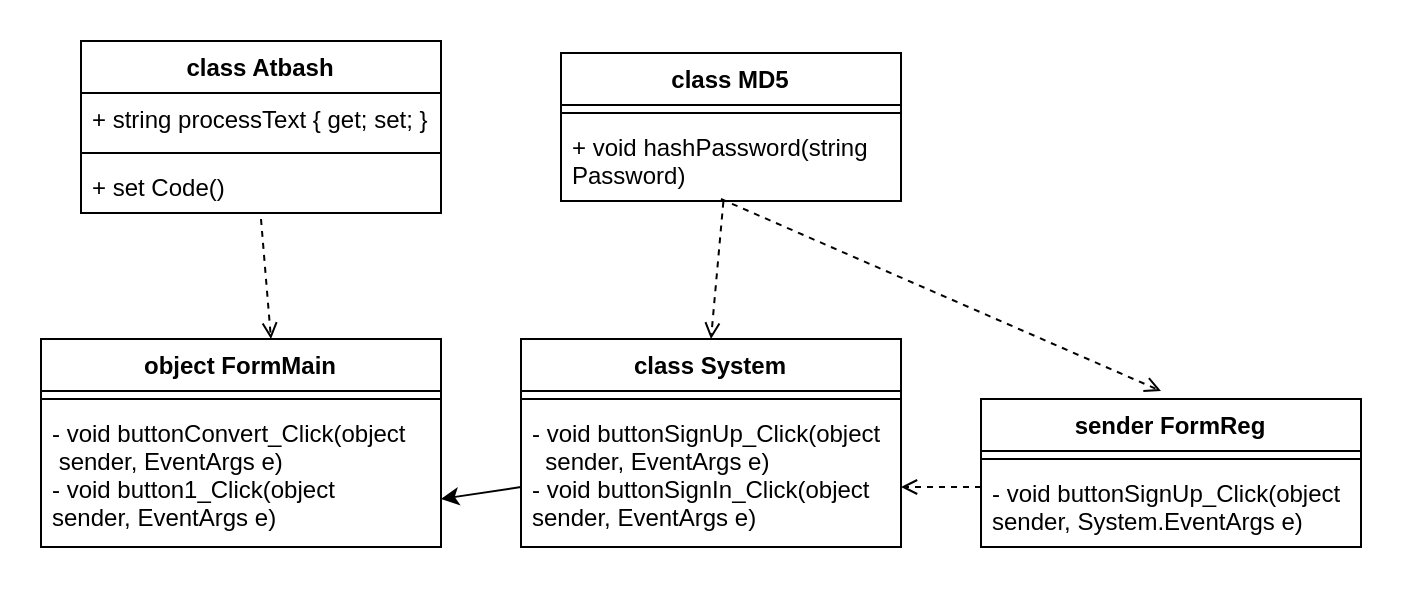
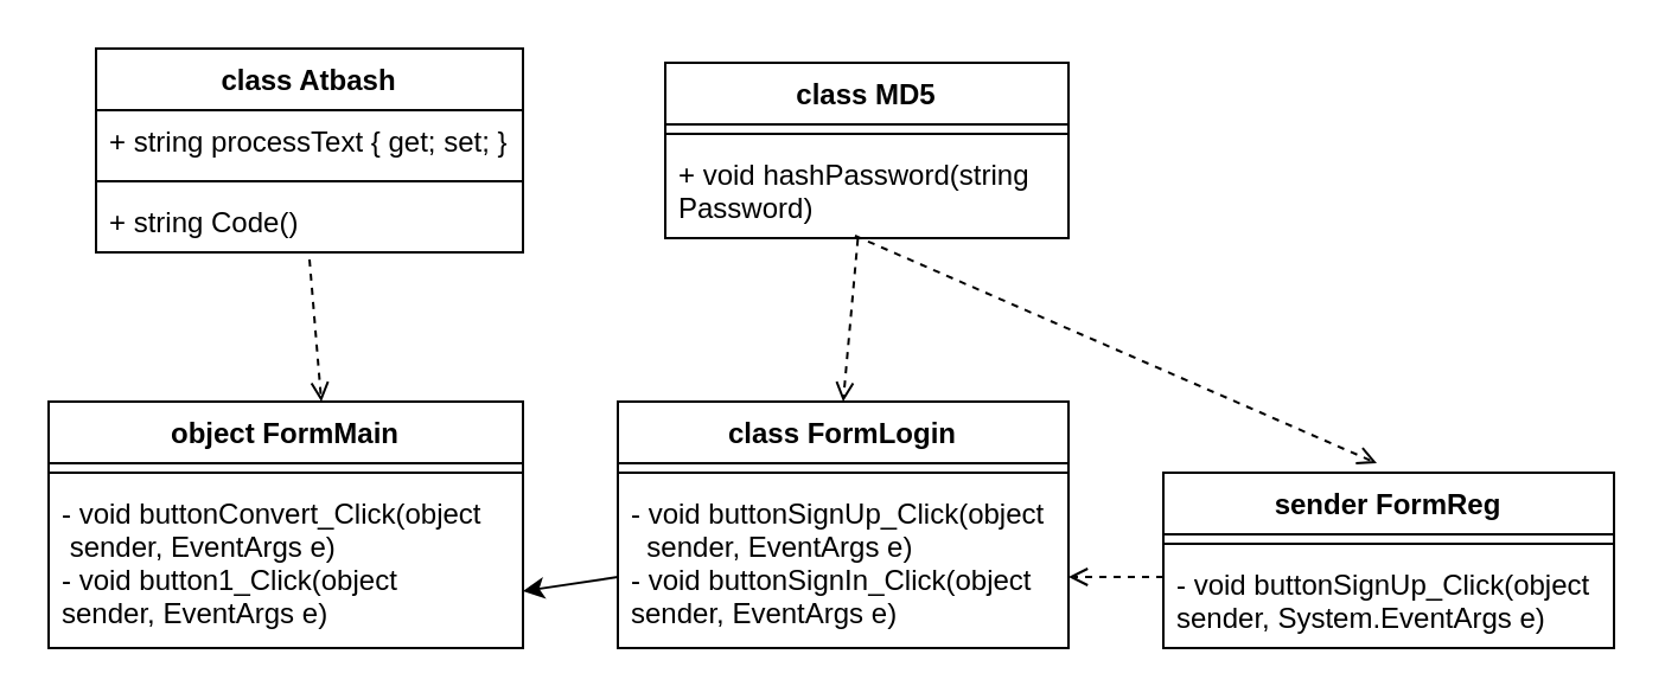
- <mxCell id="9" value="+ set Code()" style="text;strokeColor=none;fillColor=none;align=left;verticalAlign=top;spacingLeft=4;spacingRight=4;overflow=hidden;rotatable=0;points=[[0,0.5],[1,0.5]];portConstraint=eastwest;" vertex="1" parent="6"><mxGeometry y="60" width="180" height="26" as="geometry" /></mxCell>
+ <mxCell id="9" value="+ string Code()" style="text;strokeColor=none;fillColor=none;align=left;verticalAlign=top;spacingLeft=4;spacingRight=4;overflow=hidden;rotatable=0;points=[[0,0.5],[1,0.5]];portConstraint=eastwest;" vertex="1" parent="6"><mxGeometry y="60" width="180" height="26" as="geometry" /></mxCell>
- <mxCell id="17" value="class System" style="swimlane;fontStyle=1;align=center;verticalAlign=top;childLayout=stackLayout;horizontal=1;startSize=26;horizontalStack=0;resizeParent=1;resizeParentMax=0;resizeLast=0;collapsible=1;marginBottom=0;" vertex="1" parent="1"><mxGeometry x="260" y="169" width="190" height="104" as="geometry" /></mxCell>
+ <mxCell id="17" value="class FormLogin" style="swimlane;fontStyle=1;align=center;verticalAlign=top;childLayout=stackLayout;horizontal=1;startSize=26;horizontalStack=0;resizeParent=1;resizeParentMax=0;resizeLast=0;collapsible=1;marginBottom=0;" vertex="1" parent="1"><mxGeometry x="260" y="169" width="190" height="104" as="geometry" /></mxCell>
